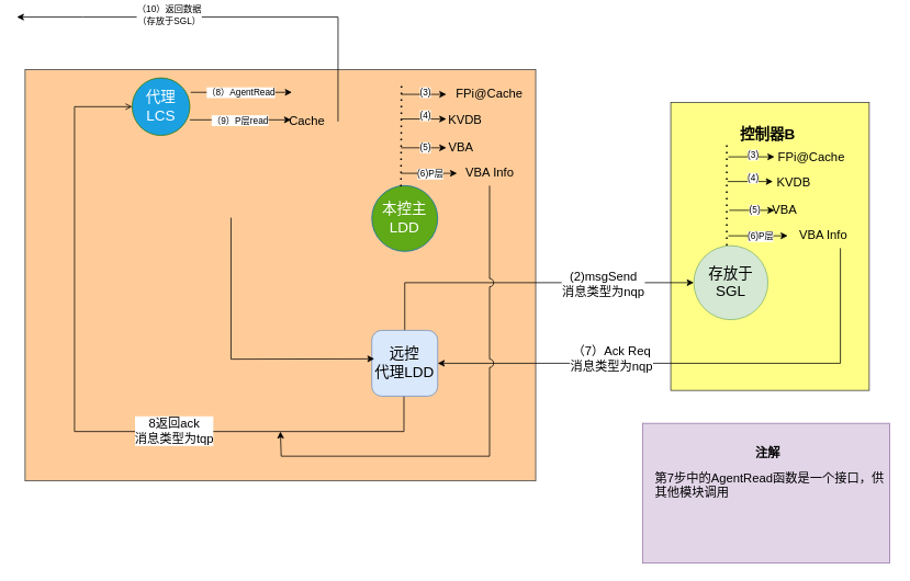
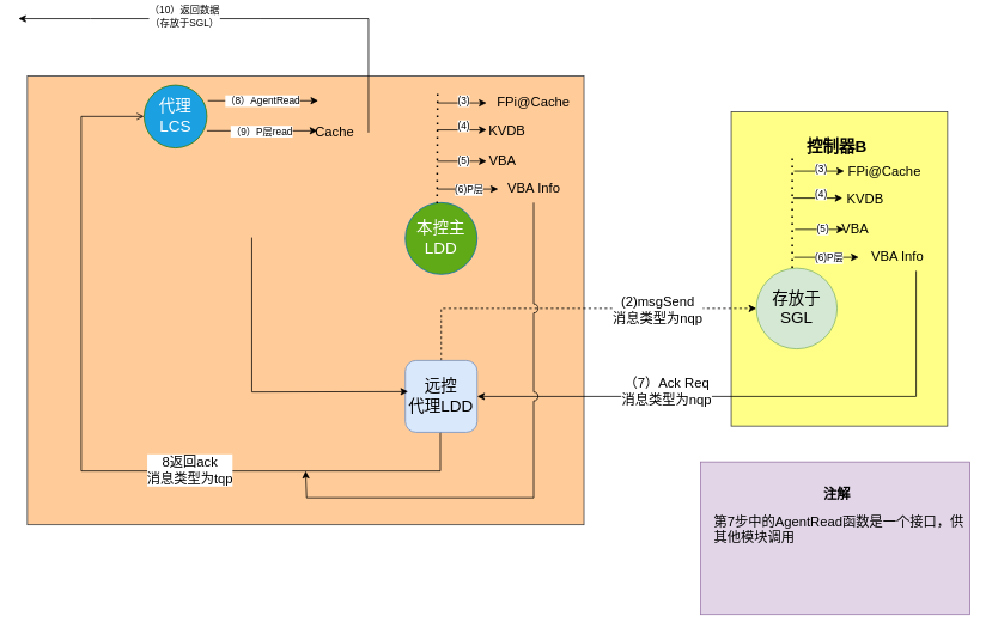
- <mxCell id="5" style="edgeStyle=orthogonalEdgeStyle;rounded=0;orthogonalLoop=1;jettySize=auto;html=1;exitX=0.5;exitY=0;exitDx=0;exitDy=0;entryX=0;entryY=0.5;entryDx=0;entryDy=0;" parent="1" source="9" target="10" edge="1"><mxGeometry relative="1" as="geometry"><mxPoint x="370" y="346" as="sourcePoint" /><mxPoint x="930" y="334" as="targetPoint" /><Array as="points"><mxPoint x="491" y="343" /></Array></mxGeometry></mxCell>
+ <mxCell id="5" style="edgeStyle=orthogonalEdgeStyle;rounded=0;orthogonalLoop=1;jettySize=auto;html=1;exitX=0.5;exitY=0;exitDx=0;exitDy=0;entryX=0;entryY=0.5;entryDx=0;entryDy=0;dashed=1;" parent="1" source="9" target="10" edge="1"><mxGeometry relative="1" as="geometry"><mxPoint x="370" y="346" as="sourcePoint" /><mxPoint x="930" y="334" as="targetPoint" /><Array as="points"><mxPoint x="491" y="343" /></Array></mxGeometry></mxCell>
